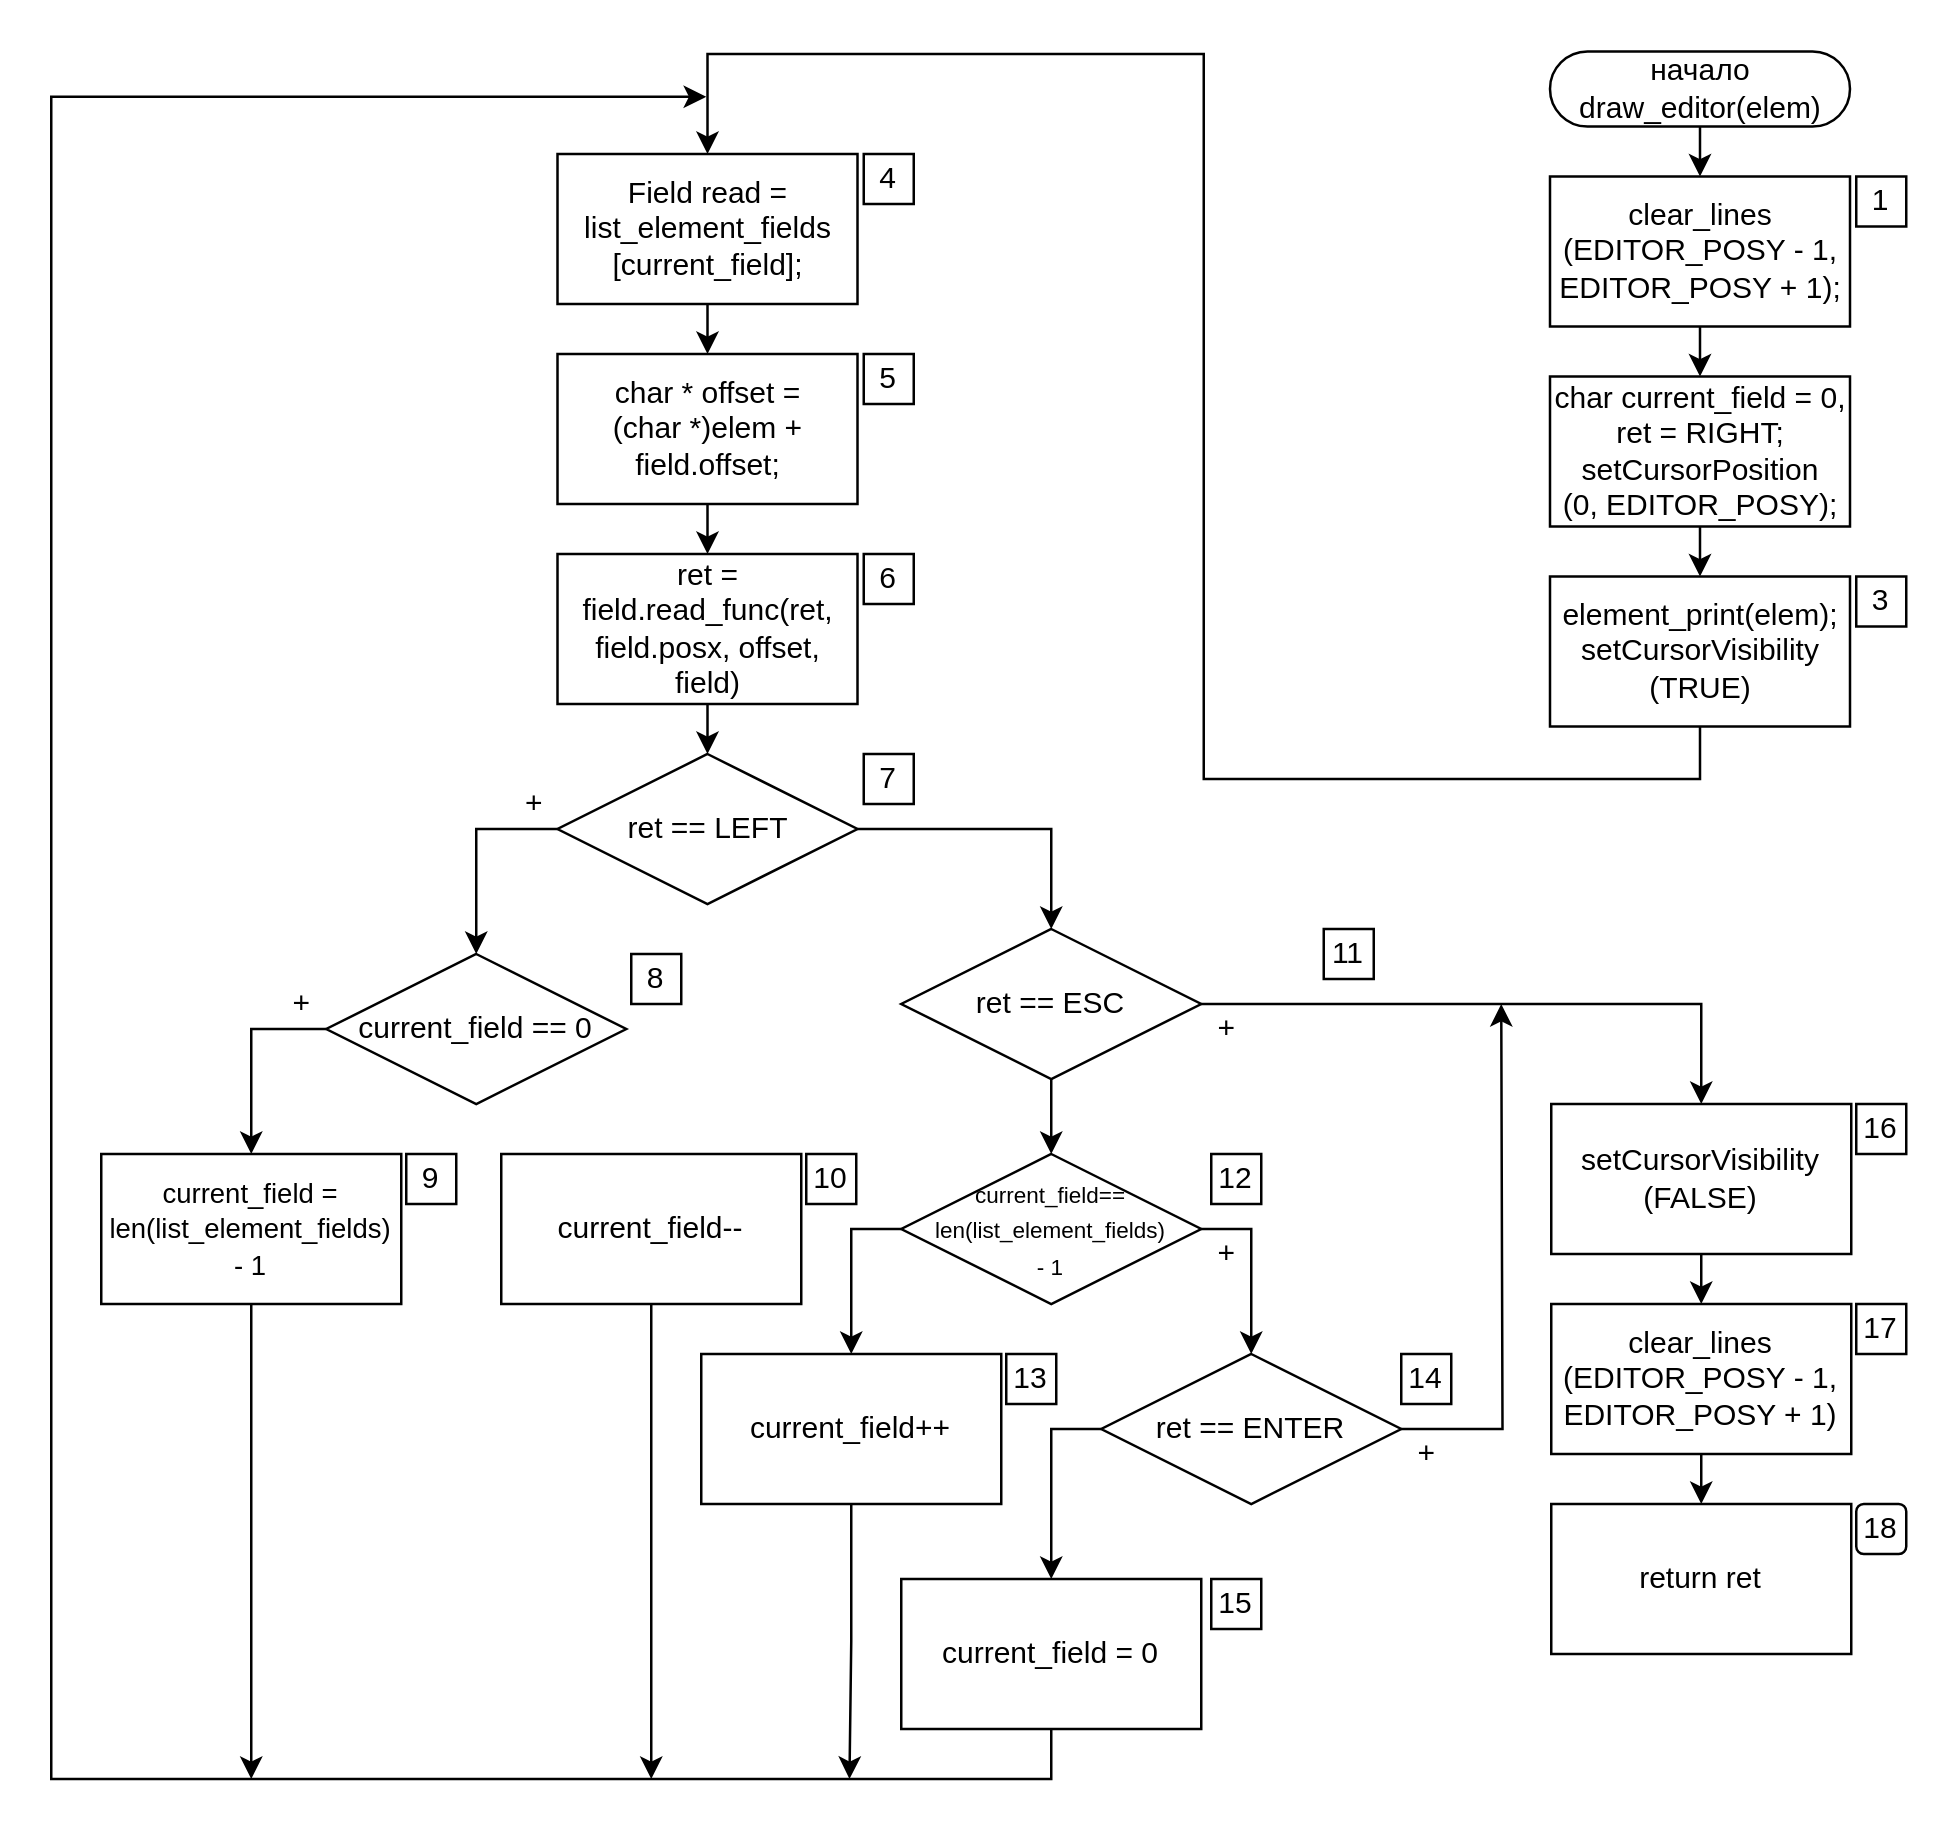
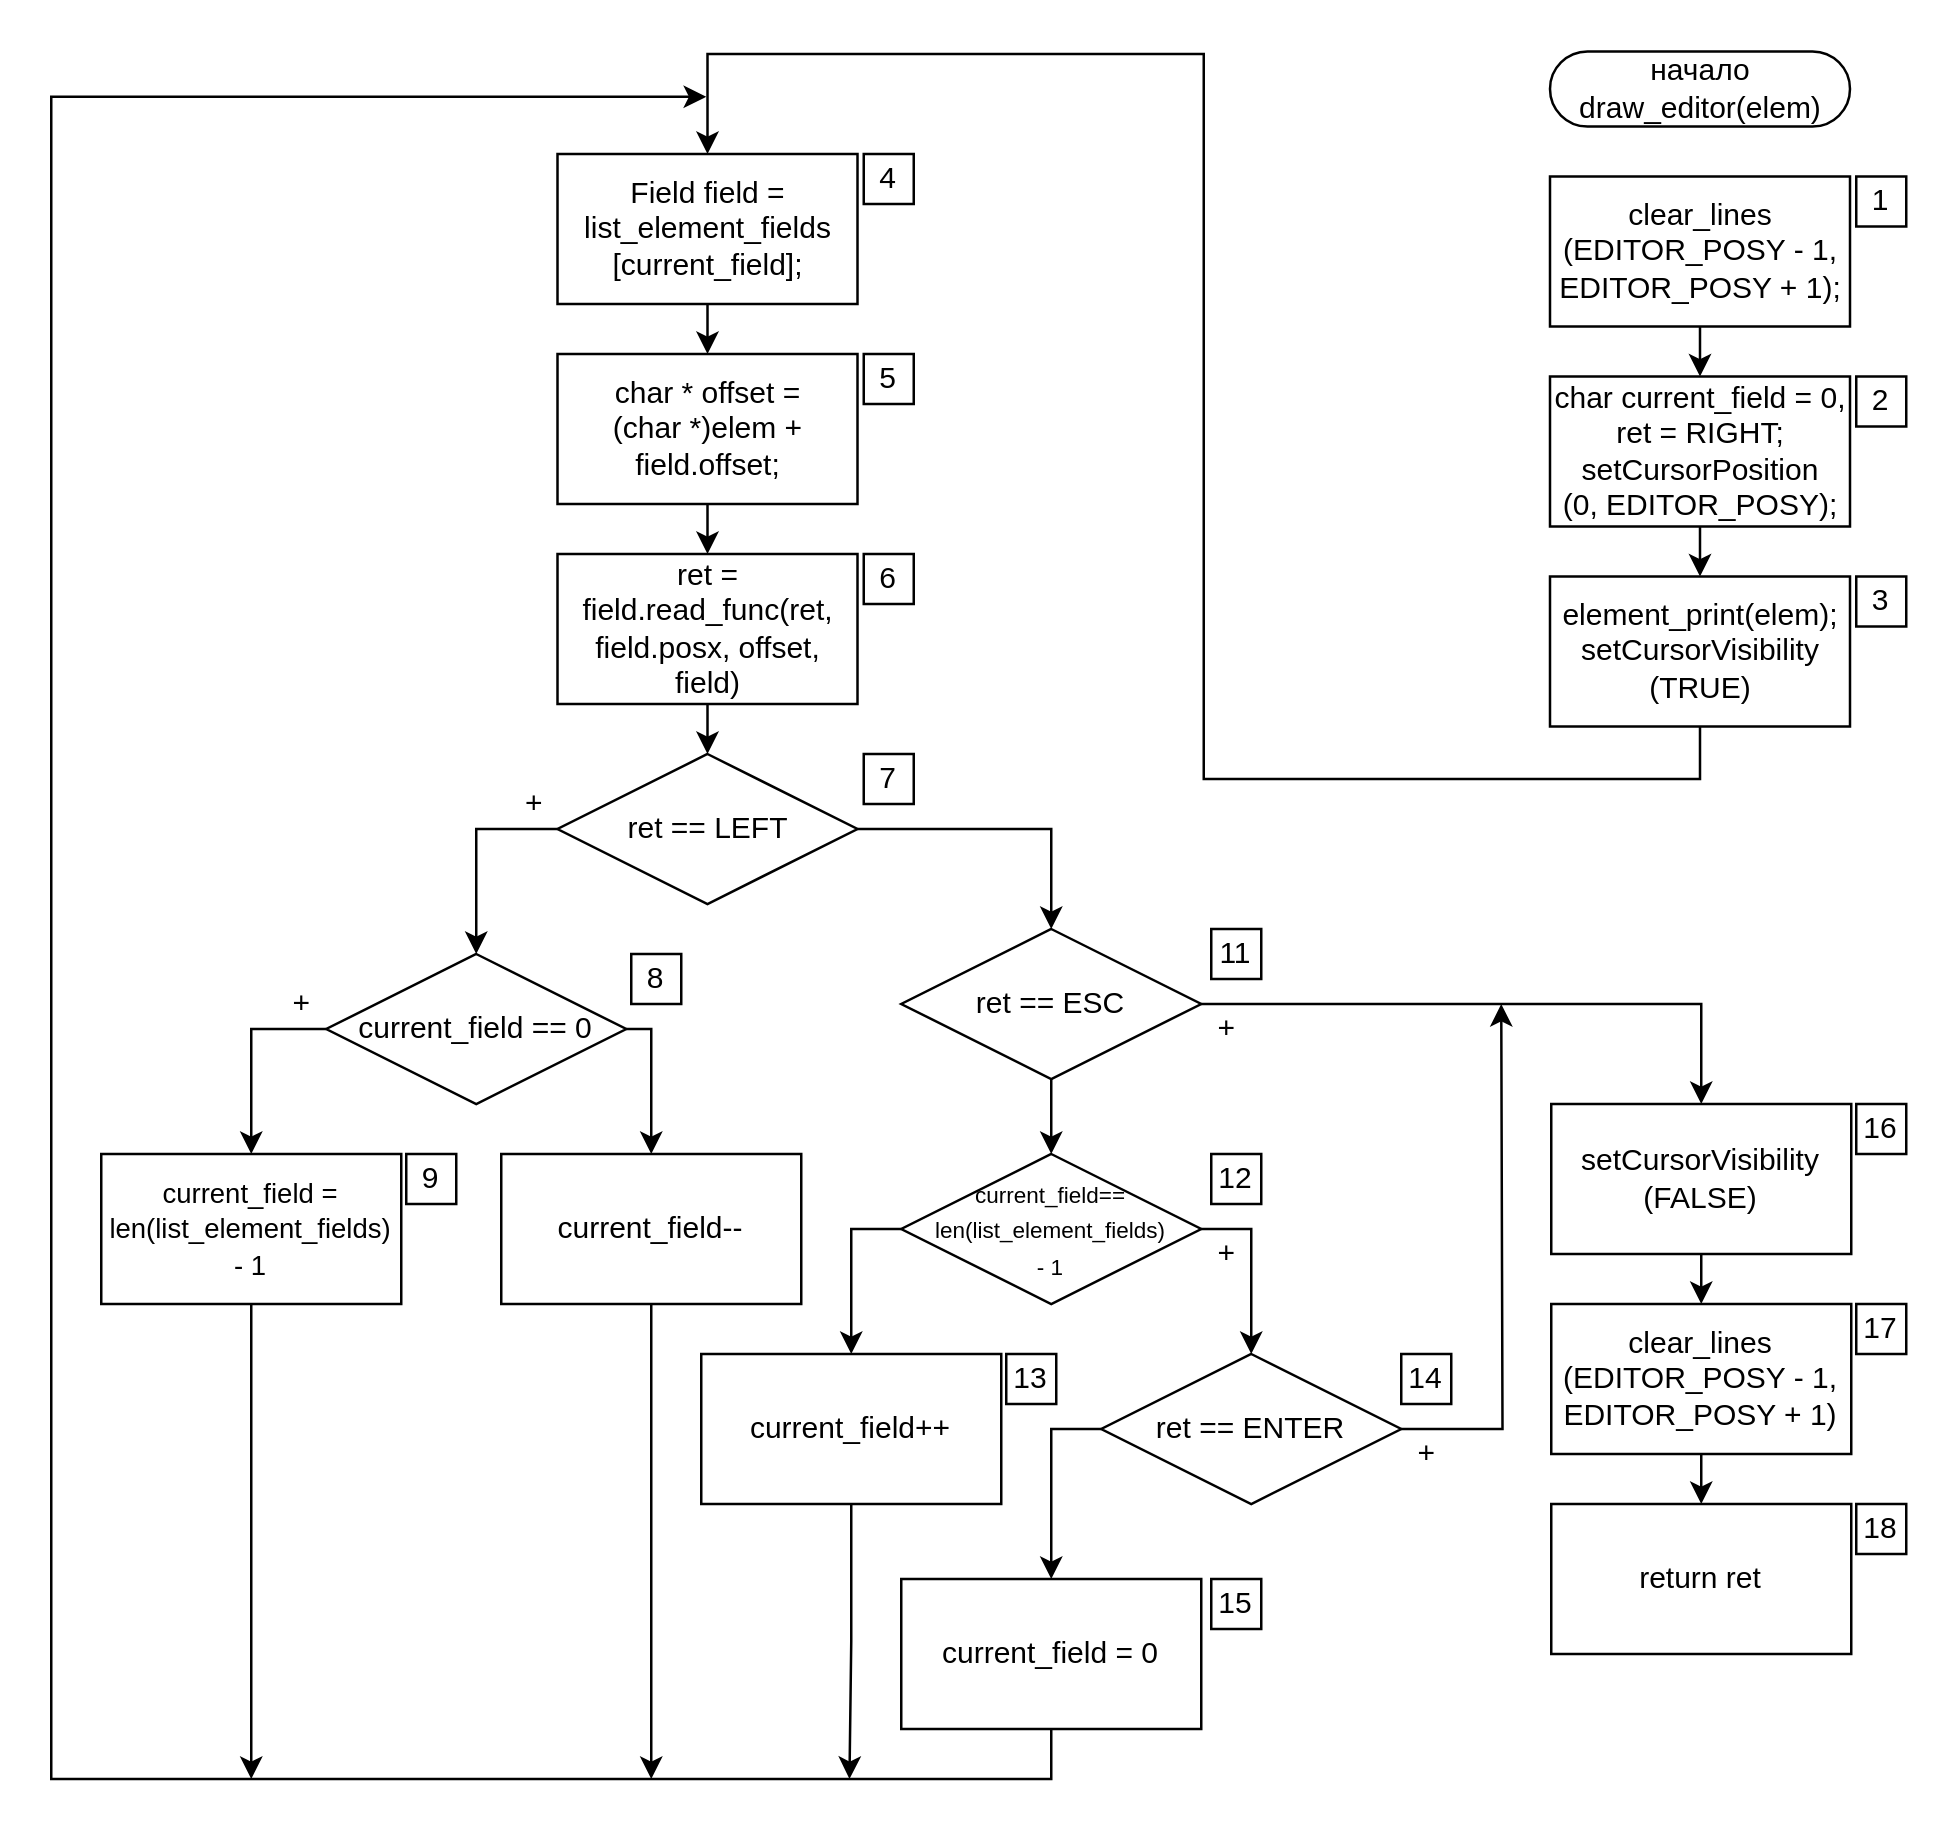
- <mxCell id="2" style="edgeStyle=orthogonalEdgeStyle;rounded=0;orthogonalLoop=1;jettySize=auto;html=1;exitX=0.5;exitY=1;exitDx=0;exitDy=0;entryX=0.5;entryY=0;entryDx=0;entryDy=0;" parent="1" source="3" target="36" edge="1"><mxGeometry relative="1" as="geometry" /></mxCell>
- <mxCell id="40" value="Field read = list_element_fields&lt;br&gt;[current_field];" style="rounded=0;whiteSpace=wrap;html=1;" parent="1" vertex="1"><mxGeometry x="222.5" y="61" width="120" height="60" as="geometry" /></mxCell>
+ <mxCell id="40" value="Field field = list_element_fields&lt;br&gt;[current_field];" style="rounded=0;whiteSpace=wrap;html=1;" parent="1" vertex="1"><mxGeometry x="222.5" y="61" width="120" height="60" as="geometry" /></mxCell>
+ <mxCell id="52" value="2" style="whiteSpace=wrap;html=1;aspect=fixed;" parent="1" vertex="1"><mxGeometry x="742" y="150" width="20" height="20" as="geometry" /></mxCell>
- <mxCell id="58" value="11" style="whiteSpace=wrap;html=1;aspect=fixed;" parent="1" vertex="1"><mxGeometry x="529" y="371" width="20" height="20" as="geometry" /></mxCell>
+ <mxCell id="58" value="11" style="whiteSpace=wrap;html=1;aspect=fixed;" parent="1" vertex="1"><mxGeometry x="484" y="371" width="20" height="20" as="geometry" /></mxCell>
+ <mxCell id="14" style="edgeStyle=orthogonalEdgeStyle;rounded=0;orthogonalLoop=1;jettySize=auto;html=1;exitX=1;exitY=0.5;exitDx=0;exitDy=0;entryX=0.5;entryY=0;entryDx=0;entryDy=0;" parent="1" source="8" target="12" edge="1"><mxGeometry relative="1" as="geometry"><Array as="points"><mxPoint x="260" y="411" /></Array></mxGeometry></mxCell>
- <mxCell id="63" value="10" style="whiteSpace=wrap;html=1;aspect=fixed;" parent="1" vertex="1"><mxGeometry x="322" y="461" width="20" height="20" as="geometry" /></mxCell>
- <mxCell id="67" value="18" style="whiteSpace=wrap;html=1;aspect=fixed;rounded=1;" parent="1" vertex="1"><mxGeometry x="742" y="601" width="20" height="20" as="geometry" /></mxCell>
+ <mxCell id="67" value="18" style="whiteSpace=wrap;html=1;aspect=fixed;" parent="1" vertex="1"><mxGeometry x="742" y="601" width="20" height="20" as="geometry" /></mxCell>
